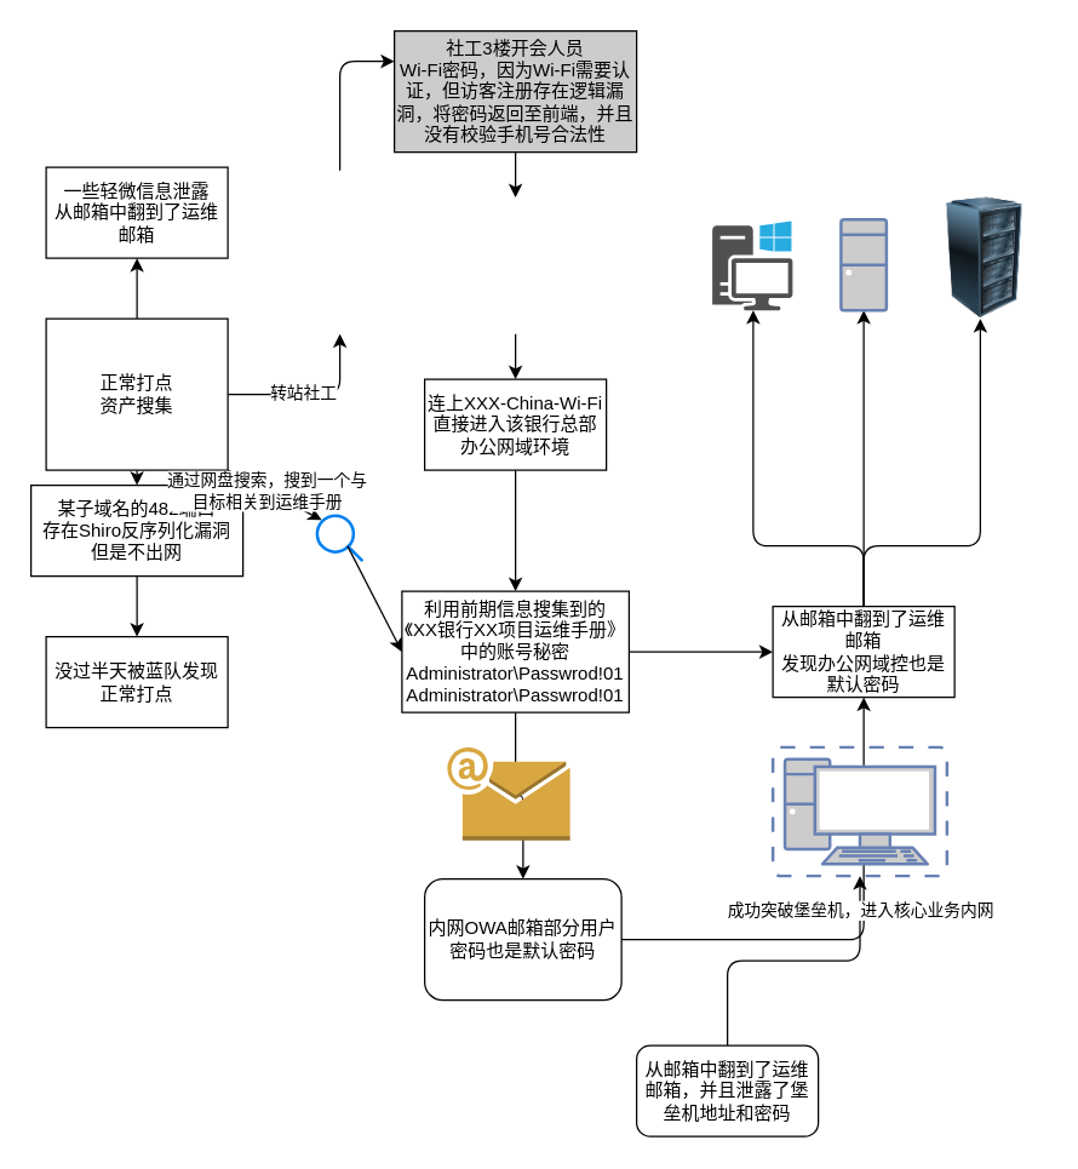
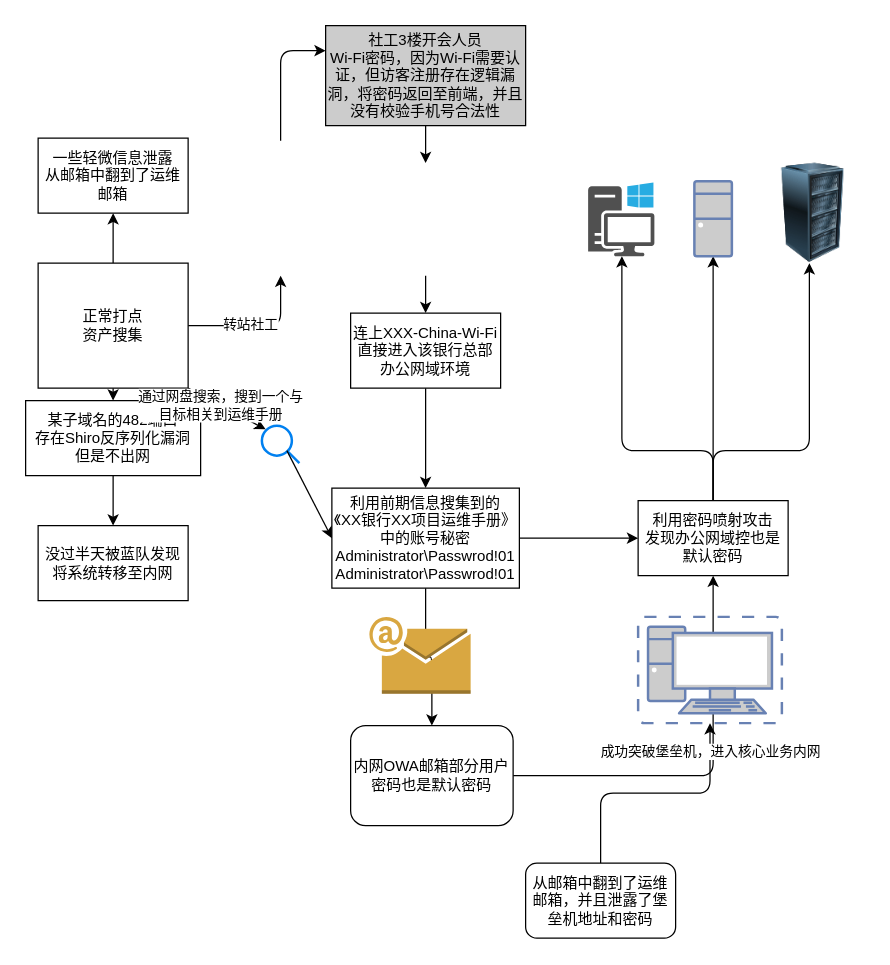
- <mxCell id="21" value="从邮箱中翻到了运维邮箱&lt;br&gt;发现办公网域控也是默认密码" style="whiteSpace=wrap;html=1;rounded=0;sketch=0;" vertex="1" parent="1"><mxGeometry x="510" y="400" width="120" height="60" as="geometry" /></mxCell>
+ <mxCell id="21" value="利用密码喷射攻击&lt;br&gt;发现办公网域控也是默认密码" style="whiteSpace=wrap;html=1;rounded=0;sketch=0;" vertex="1" parent="1"><mxGeometry x="510" y="400" width="120" height="60" as="geometry" /></mxCell>
- <mxCell id="10" value="没过半天被蓝队发现&lt;br&gt;正常打点" style="whiteSpace=wrap;html=1;rounded=0;sketch=0;" vertex="1" parent="1"><mxGeometry x="30" y="420" width="120" height="60" as="geometry" /></mxCell>
+ <mxCell id="10" value="没过半天被蓝队发现&lt;br&gt;将系统转移至内网" style="whiteSpace=wrap;html=1;rounded=0;sketch=0;" vertex="1" parent="1"><mxGeometry x="30" y="420" width="120" height="60" as="geometry" /></mxCell>
